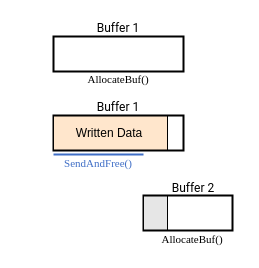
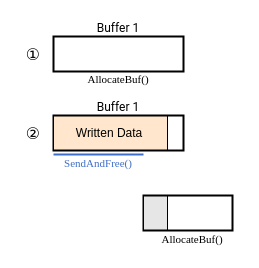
+ <mxCell id="14" value="&lt;div style=&quot;line-height: 18px; font-size: 16px;&quot;&gt;&lt;font style=&quot;font-size: 16px;&quot; data-font-src=&quot;https://fonts.googleapis.com/css?family=Roboto&quot; face=&quot;Roboto&quot;&gt;①&lt;/font&gt;&lt;/div&gt;" style="text;html=1;strokeColor=none;fillColor=none;align=center;verticalAlign=middle;whiteSpace=wrap;rounded=0;fontSize=16;" vertex="1" parent="1"><mxGeometry x="20" y="46" width="26" height="15" as="geometry" /></mxCell>
+ <mxCell id="15" value="&lt;div style=&quot;line-height: 18px; font-size: 16px;&quot;&gt;②&lt;/div&gt;" style="text;html=1;strokeColor=none;fillColor=none;align=center;verticalAlign=middle;whiteSpace=wrap;rounded=0;fontSize=16;" vertex="1" parent="1"><mxGeometry x="20" y="125" width="26" height="15" as="geometry" /></mxCell>
- <mxCell id="9" value="&lt;font data-font-src=&quot;https://fonts.googleapis.com/css?family=Roboto&quot; face=&quot;Roboto&quot;&gt;Buffer 2&lt;/font&gt;" style="text;html=1;strokeColor=none;fillColor=none;align=center;verticalAlign=middle;whiteSpace=wrap;rounded=0;" vertex="1" parent="1"><mxGeometry x="163" y="180" width="60" height="15" as="geometry" /></mxCell>
